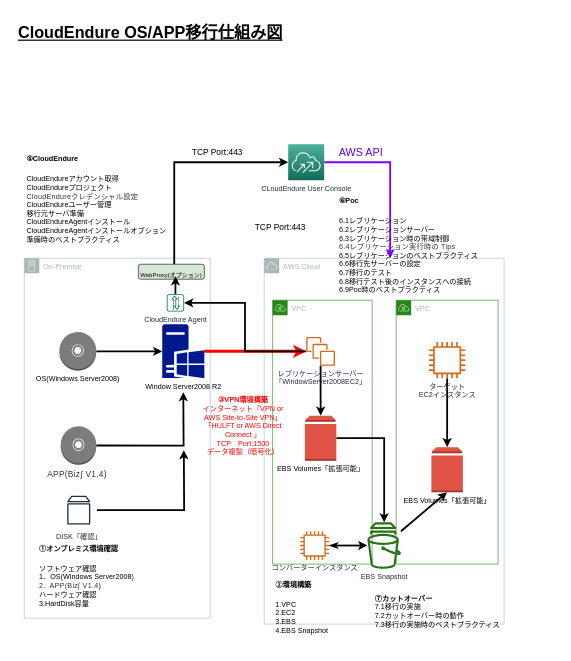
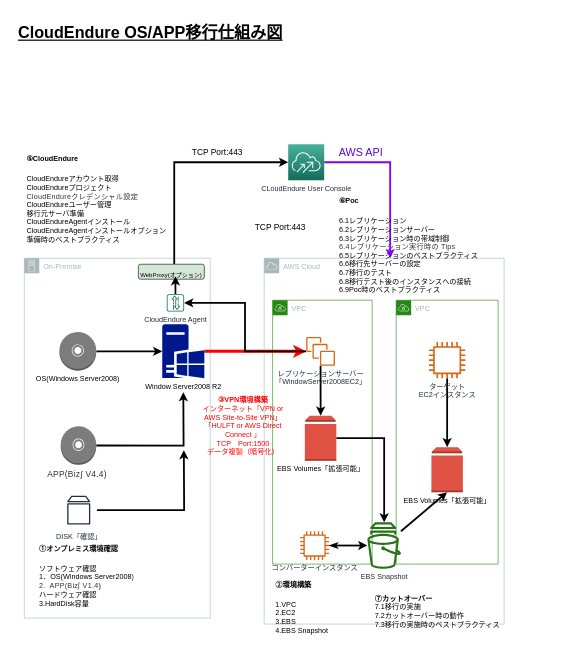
- <mxCell id="9" value="&lt;span style=&quot;color: rgb(51 , 51 , 51) ; font-size: 14px ; letter-spacing: 0.413px&quot;&gt;APP(Biz∫ V1.4)&amp;nbsp;&lt;/span&gt;" style="outlineConnect=0;dashed=0;verticalLabelPosition=bottom;verticalAlign=top;align=center;html=1;shape=mxgraph.aws3.disk;fillColor=#7D7C7C;gradientColor=none;" vertex="1" parent="1"><mxGeometry x="100.75" y="710" width="59.25" height="64.5" as="geometry" /></mxCell>
+ <mxCell id="9" value="&lt;span style=&quot;color: rgb(51 , 51 , 51) ; font-size: 14px ; letter-spacing: 0.413px&quot;&gt;APP(Biz∫ V4.4)&amp;nbsp;&lt;/span&gt;" style="outlineConnect=0;dashed=0;verticalLabelPosition=bottom;verticalAlign=top;align=center;html=1;shape=mxgraph.aws3.disk;fillColor=#7D7C7C;gradientColor=none;" vertex="1" parent="1"><mxGeometry x="100.75" y="710" width="59.25" height="64.5" as="geometry" /></mxCell>
